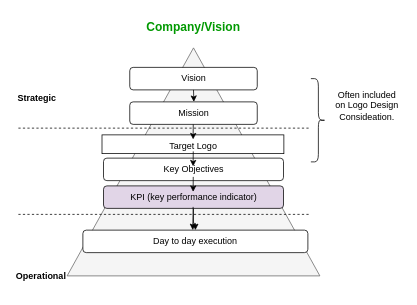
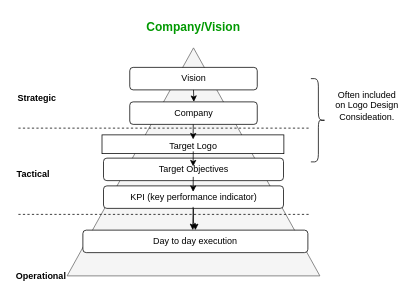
- <mxCell id="6" value="Mission" style="rounded=1;whiteSpace=wrap;html=1;" vertex="1" parent="1"><mxGeometry x="172.5" y="135" width="170" height="30" as="geometry" /></mxCell>
+ <mxCell id="6" value="Company" style="rounded=1;whiteSpace=wrap;html=1;" vertex="1" parent="1"><mxGeometry x="172.5" y="135" width="170" height="30" as="geometry" /></mxCell>
- <mxCell id="8" value="Key Objectives" style="rounded=1;whiteSpace=wrap;html=1;" vertex="1" parent="1"><mxGeometry x="137.5" y="210" width="240" height="30" as="geometry" /></mxCell>
+ <mxCell id="8" value="Target Objectives" style="rounded=1;whiteSpace=wrap;html=1;" vertex="1" parent="1"><mxGeometry x="137.5" y="210" width="240" height="30" as="geometry" /></mxCell>
+ <mxCell id="9" value="Tactical" style="text;html=1;strokeColor=none;fillColor=none;align=center;verticalAlign=middle;whiteSpace=wrap;rounded=0;fontStyle=1" vertex="1" parent="1"><mxGeometry x="24" y="217" width="40" height="30" as="geometry" /></mxCell>
- <mxCell id="11" value="KPI (key performance indicator)" style="rounded=1;whiteSpace=wrap;html=1;fillColor=#e1d5e7;" vertex="1" parent="1"><mxGeometry x="137.5" y="247" width="240" height="30" as="geometry" /></mxCell>
+ <mxCell id="11" value="KPI (key performance indicator)" style="rounded=1;whiteSpace=wrap;html=1;" vertex="1" parent="1"><mxGeometry x="137.5" y="247" width="240" height="30" as="geometry" /></mxCell>
